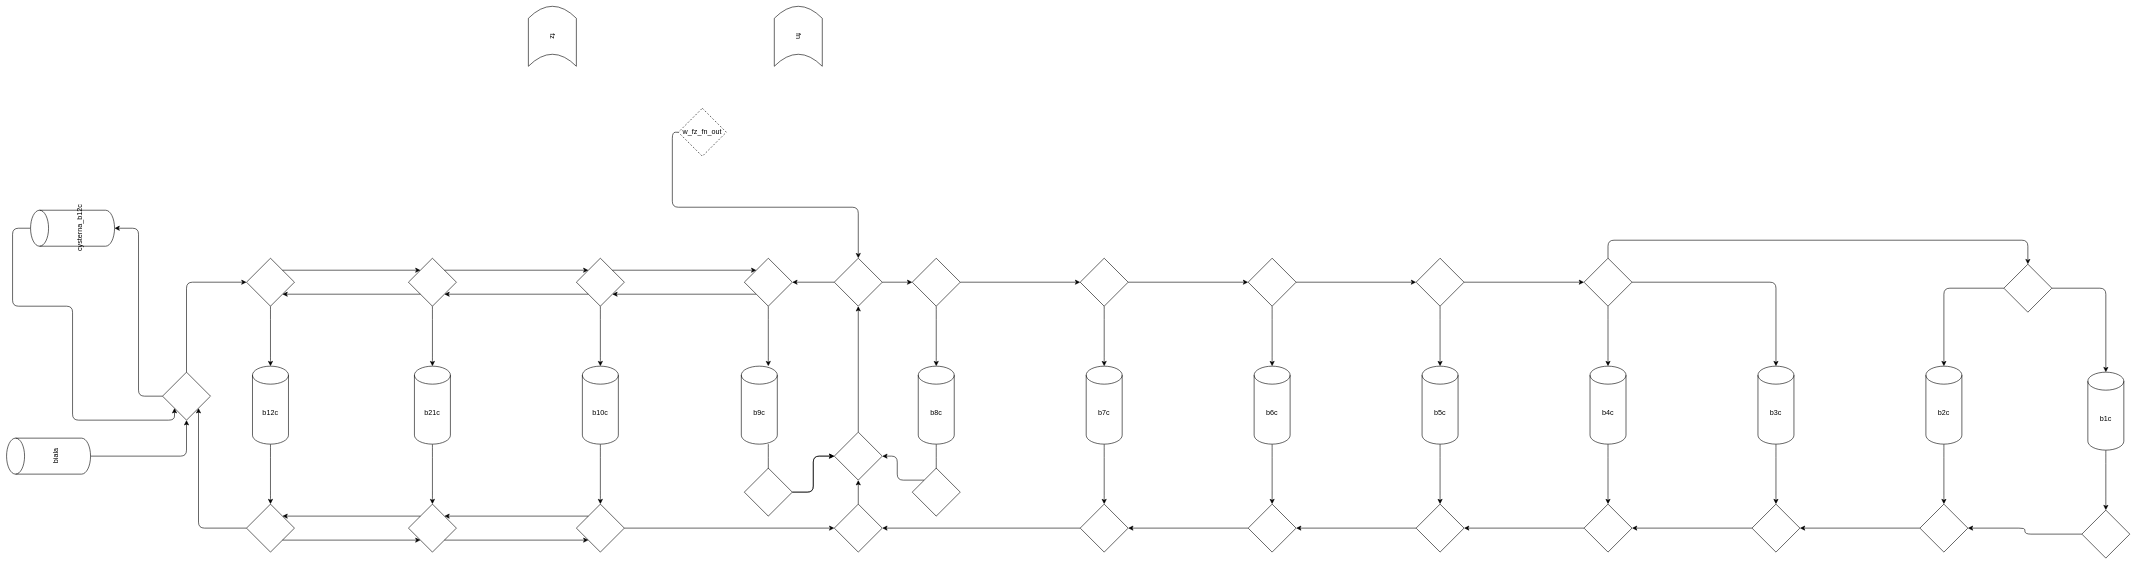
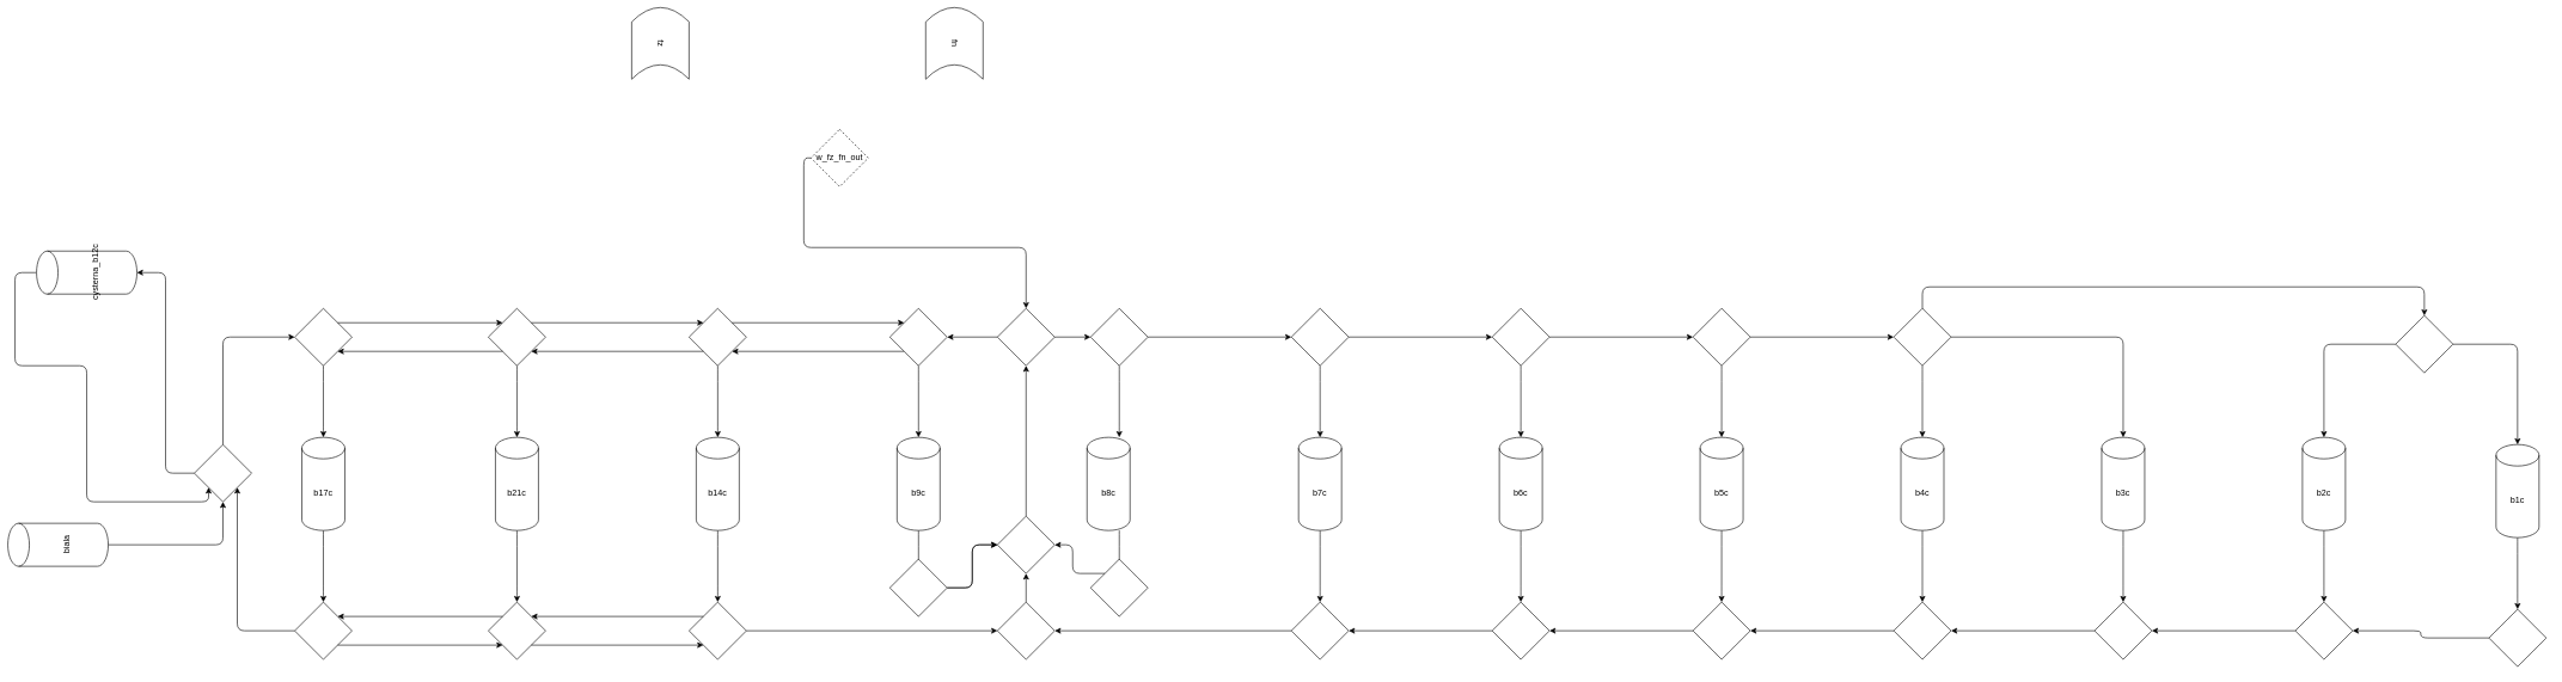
- <mxCell id="67" value="b9c" style="shape=cylinder3;whiteSpace=wrap;html=1;boundedLbl=1;backgroundOutline=1;size=15;" vertex="1" parent="1"><mxGeometry x="1235" y="610" width="60" height="130" as="geometry" /></mxCell>
+ <mxCell id="67" value="b9c" style="shape=cylinder3;whiteSpace=wrap;html=1;boundedLbl=1;backgroundOutline=1;size=15;" vertex="1" parent="1"><mxGeometry x="1250" y="610" width="60" height="130" as="geometry" /></mxCell>
- <mxCell id="73" value="b8c" style="shape=cylinder3;whiteSpace=wrap;html=1;boundedLbl=1;backgroundOutline=1;size=15;" vertex="1" parent="1"><mxGeometry x="1530" y="610" width="60" height="130" as="geometry" /></mxCell>
+ <mxCell id="73" value="b8c" style="shape=cylinder3;whiteSpace=wrap;html=1;boundedLbl=1;backgroundOutline=1;size=15;" vertex="1" parent="1"><mxGeometry x="1515" y="610" width="60" height="130" as="geometry" /></mxCell>
- <mxCell id="4" value="b12c" style="shape=cylinder3;whiteSpace=wrap;html=1;boundedLbl=1;backgroundOutline=1;size=15;" vertex="1" parent="2"><mxGeometry x="150" y="180" width="60" height="130" as="geometry" /></mxCell>
+ <mxCell id="4" value="b17c" style="shape=cylinder3;whiteSpace=wrap;html=1;boundedLbl=1;backgroundOutline=1;size=15;" vertex="1" parent="2"><mxGeometry x="150" y="180" width="60" height="130" as="geometry" /></mxCell>
- <mxCell id="19" value="b10c" style="shape=cylinder3;whiteSpace=wrap;html=1;boundedLbl=1;backgroundOutline=1;size=15;" vertex="1" parent="17"><mxGeometry x="150" y="180" width="60" height="130" as="geometry" /></mxCell>
+ <mxCell id="19" value="b14c" style="shape=cylinder3;whiteSpace=wrap;html=1;boundedLbl=1;backgroundOutline=1;size=15;" vertex="1" parent="17"><mxGeometry x="150" y="180" width="60" height="130" as="geometry" /></mxCell>
